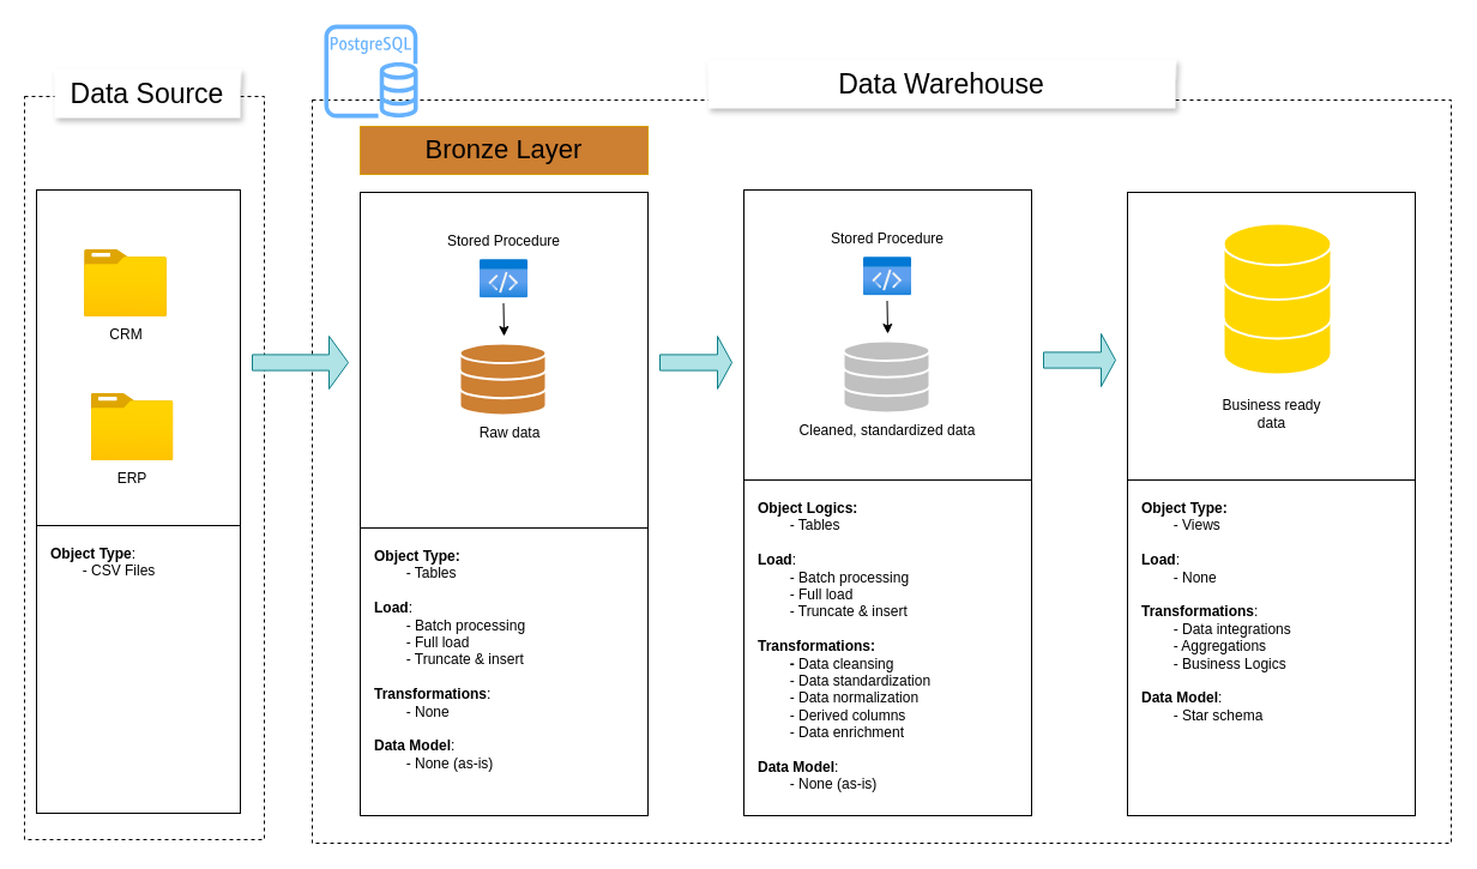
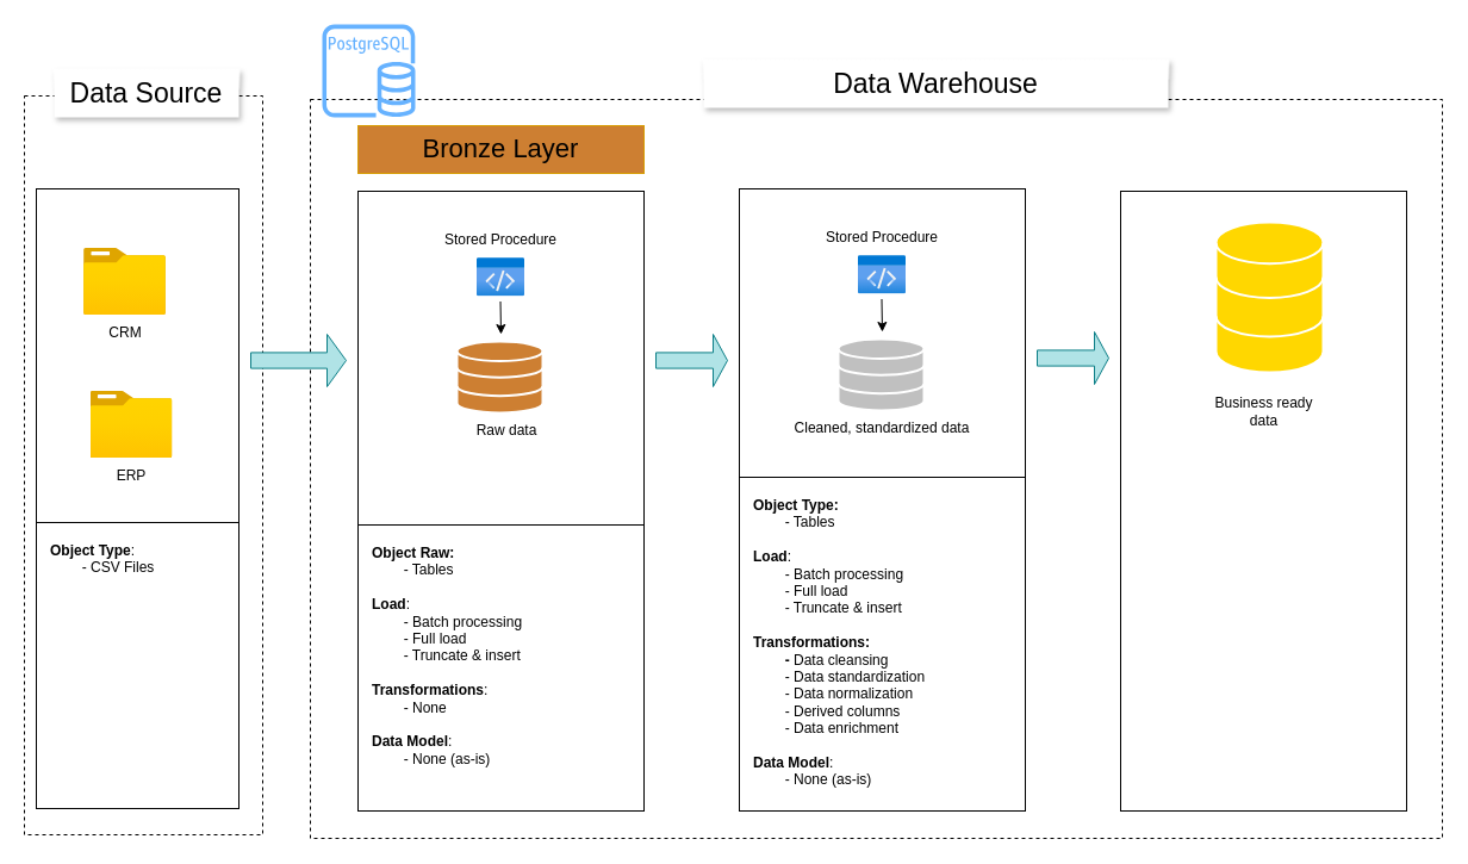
- <mxCell id="24" value="&lt;b&gt;Object Logics:&amp;nbsp;&lt;/b&gt;&lt;div&gt;&lt;span style=&quot;white-space: pre;&quot;&gt;&#09;&lt;/span&gt;- Tables&lt;div&gt;&lt;br&gt;&lt;/div&gt;&lt;div&gt;&lt;b&gt;Load&lt;/b&gt;:&lt;/div&gt;&lt;div&gt;&lt;span style=&quot;white-space: pre;&quot;&gt;&#09;&lt;/span&gt;- Batch processing&lt;br&gt;&lt;/div&gt;&lt;div&gt;&lt;span style=&quot;white-space: pre;&quot;&gt;&#09;&lt;/span&gt;- Full load&lt;br&gt;&lt;/div&gt;&lt;div&gt;&lt;span style=&quot;white-space: pre;&quot;&gt;&#09;&lt;/span&gt;- Truncate &amp;amp; insert&lt;br&gt;&lt;/div&gt;&lt;div&gt;&lt;br&gt;&lt;/div&gt;&lt;div&gt;&lt;b&gt;Transformations:&lt;/b&gt;&lt;/div&gt;&lt;div&gt;&lt;b&gt;&lt;span style=&quot;white-space: pre;&quot;&gt;&#09;&lt;/span&gt;- &lt;/b&gt;Data cleansing&lt;br&gt;&lt;/div&gt;&lt;div&gt;&lt;span style=&quot;white-space: pre;&quot;&gt;&#09;&lt;/span&gt;- Data standardization&lt;br&gt;&lt;/div&gt;&lt;div&gt;&lt;span style=&quot;white-space: pre;&quot;&gt;&#09;&lt;/span&gt;- Data normalization&lt;br&gt;&lt;/div&gt;&lt;div&gt;&lt;span style=&quot;white-space: pre;&quot;&gt;&#09;&lt;/span&gt;- Derived columns&lt;br&gt;&lt;/div&gt;&lt;div&gt;&lt;span style=&quot;white-space: pre;&quot;&gt;&#09;&lt;/span&gt;- Data enrichment&lt;br&gt;&lt;/div&gt;&lt;div&gt;&lt;br&gt;&lt;/div&gt;&lt;div&gt;&lt;b&gt;Data Model&lt;/b&gt;:&lt;/div&gt;&lt;div&gt;&lt;span style=&quot;white-space: pre;&quot;&gt;&#09;&lt;/span&gt;- None (as-is)&lt;br&gt;&lt;/div&gt;&lt;/div&gt;" style="text;html=1;align=left;verticalAlign=top;whiteSpace=wrap;rounded=0;strokeColor=default;spacing=12;" vertex="1" parent="1"><mxGeometry x="620" y="400" width="240" height="280" as="geometry" /></mxCell>
+ <mxCell id="24" value="&lt;b&gt;Object Type:&amp;nbsp;&lt;/b&gt;&lt;div&gt;&lt;span style=&quot;white-space: pre;&quot;&gt;&#09;&lt;/span&gt;- Tables&lt;div&gt;&lt;br&gt;&lt;/div&gt;&lt;div&gt;&lt;b&gt;Load&lt;/b&gt;:&lt;/div&gt;&lt;div&gt;&lt;span style=&quot;white-space: pre;&quot;&gt;&#09;&lt;/span&gt;- Batch processing&lt;br&gt;&lt;/div&gt;&lt;div&gt;&lt;span style=&quot;white-space: pre;&quot;&gt;&#09;&lt;/span&gt;- Full load&lt;br&gt;&lt;/div&gt;&lt;div&gt;&lt;span style=&quot;white-space: pre;&quot;&gt;&#09;&lt;/span&gt;- Truncate &amp;amp; insert&lt;br&gt;&lt;/div&gt;&lt;div&gt;&lt;br&gt;&lt;/div&gt;&lt;div&gt;&lt;b&gt;Transformations:&lt;/b&gt;&lt;/div&gt;&lt;div&gt;&lt;b&gt;&lt;span style=&quot;white-space: pre;&quot;&gt;&#09;&lt;/span&gt;- &lt;/b&gt;Data cleansing&lt;br&gt;&lt;/div&gt;&lt;div&gt;&lt;span style=&quot;white-space: pre;&quot;&gt;&#09;&lt;/span&gt;- Data standardization&lt;br&gt;&lt;/div&gt;&lt;div&gt;&lt;span style=&quot;white-space: pre;&quot;&gt;&#09;&lt;/span&gt;- Data normalization&lt;br&gt;&lt;/div&gt;&lt;div&gt;&lt;span style=&quot;white-space: pre;&quot;&gt;&#09;&lt;/span&gt;- Derived columns&lt;br&gt;&lt;/div&gt;&lt;div&gt;&lt;span style=&quot;white-space: pre;&quot;&gt;&#09;&lt;/span&gt;- Data enrichment&lt;br&gt;&lt;/div&gt;&lt;div&gt;&lt;br&gt;&lt;/div&gt;&lt;div&gt;&lt;b&gt;Data Model&lt;/b&gt;:&lt;/div&gt;&lt;div&gt;&lt;span style=&quot;white-space: pre;&quot;&gt;&#09;&lt;/span&gt;- None (as-is)&lt;br&gt;&lt;/div&gt;&lt;/div&gt;" style="text;html=1;align=left;verticalAlign=top;whiteSpace=wrap;rounded=0;strokeColor=default;spacing=12;" vertex="1" parent="1"><mxGeometry x="620" y="400" width="240" height="280" as="geometry" /></mxCell>
- <mxCell id="17" value="&lt;b&gt;Object Type:&amp;nbsp;&lt;/b&gt;&lt;div&gt;&lt;span style=&quot;white-space: pre;&quot;&gt;&#09;&lt;/span&gt;- Tables&lt;div&gt;&lt;br&gt;&lt;/div&gt;&lt;div&gt;&lt;b&gt;Load&lt;/b&gt;:&lt;/div&gt;&lt;div&gt;&lt;span style=&quot;white-space: pre;&quot;&gt;&#09;&lt;/span&gt;- Batch processing&lt;br&gt;&lt;/div&gt;&lt;div&gt;&lt;span style=&quot;white-space: pre;&quot;&gt;&#09;&lt;/span&gt;- Full load&lt;br&gt;&lt;/div&gt;&lt;div&gt;&lt;span style=&quot;white-space: pre;&quot;&gt;&#09;&lt;/span&gt;- Truncate &amp;amp; insert&lt;br&gt;&lt;/div&gt;&lt;div&gt;&lt;br&gt;&lt;/div&gt;&lt;div&gt;&lt;b&gt;Transformations&lt;/b&gt;:&lt;/div&gt;&lt;div&gt;&lt;span style=&quot;white-space: pre;&quot;&gt;&#09;&lt;/span&gt;- None&lt;br&gt;&lt;/div&gt;&lt;div&gt;&lt;br&gt;&lt;/div&gt;&lt;div&gt;&lt;b&gt;Data Model&lt;/b&gt;:&lt;/div&gt;&lt;div&gt;&lt;span style=&quot;white-space: pre;&quot;&gt;&lt;span style=&quot;white-space: pre;&quot;&gt;&#09;&lt;/span&gt;&lt;/span&gt;- None (as-is)&lt;br&gt;&lt;/div&gt;&lt;div&gt;&lt;br&gt;&lt;/div&gt;&lt;/div&gt;" style="text;html=1;align=left;verticalAlign=top;whiteSpace=wrap;rounded=0;strokeColor=default;spacing=12;" vertex="1" parent="1"><mxGeometry x="300" y="440" width="240" height="240" as="geometry" /></mxCell>
+ <mxCell id="17" value="&lt;b&gt;Object Raw:&amp;nbsp;&lt;/b&gt;&lt;div&gt;&lt;span style=&quot;white-space: pre;&quot;&gt;&#09;&lt;/span&gt;- Tables&lt;div&gt;&lt;br&gt;&lt;/div&gt;&lt;div&gt;&lt;b&gt;Load&lt;/b&gt;:&lt;/div&gt;&lt;div&gt;&lt;span style=&quot;white-space: pre;&quot;&gt;&#09;&lt;/span&gt;- Batch processing&lt;br&gt;&lt;/div&gt;&lt;div&gt;&lt;span style=&quot;white-space: pre;&quot;&gt;&#09;&lt;/span&gt;- Full load&lt;br&gt;&lt;/div&gt;&lt;div&gt;&lt;span style=&quot;white-space: pre;&quot;&gt;&#09;&lt;/span&gt;- Truncate &amp;amp; insert&lt;br&gt;&lt;/div&gt;&lt;div&gt;&lt;br&gt;&lt;/div&gt;&lt;div&gt;&lt;b&gt;Transformations&lt;/b&gt;:&lt;/div&gt;&lt;div&gt;&lt;span style=&quot;white-space: pre;&quot;&gt;&#09;&lt;/span&gt;- None&lt;br&gt;&lt;/div&gt;&lt;div&gt;&lt;br&gt;&lt;/div&gt;&lt;div&gt;&lt;b&gt;Data Model&lt;/b&gt;:&lt;/div&gt;&lt;div&gt;&lt;span style=&quot;white-space: pre;&quot;&gt;&lt;span style=&quot;white-space: pre;&quot;&gt;&#09;&lt;/span&gt;&lt;/span&gt;- None (as-is)&lt;br&gt;&lt;/div&gt;&lt;div&gt;&lt;br&gt;&lt;/div&gt;&lt;/div&gt;" style="text;html=1;align=left;verticalAlign=top;whiteSpace=wrap;rounded=0;strokeColor=default;spacing=12;" vertex="1" parent="1"><mxGeometry x="300" y="440" width="240" height="240" as="geometry" /></mxCell>
- <mxCell id="28" value="&lt;b&gt;Object Type:&amp;nbsp;&lt;/b&gt;&lt;div&gt;&lt;span style=&quot;white-space: pre;&quot;&gt;&#09;&lt;/span&gt;- Views&lt;div&gt;&lt;br&gt;&lt;/div&gt;&lt;div&gt;&lt;b&gt;Load&lt;/b&gt;:&lt;/div&gt;&lt;div&gt;&lt;span style=&quot;white-space: pre;&quot;&gt;&#09;&lt;/span&gt;- None&lt;/div&gt;&lt;div&gt;&lt;br&gt;&lt;/div&gt;&lt;div&gt;&lt;b&gt;Transformations&lt;/b&gt;:&lt;/div&gt;&lt;div&gt;&lt;span style=&quot;white-space: pre;&quot;&gt;&#09;&lt;/span&gt;- Data integrations&lt;br&gt;&lt;/div&gt;&lt;div&gt;&lt;span style=&quot;white-space: pre;&quot;&gt;&#09;&lt;/span&gt;- Aggregations&lt;br&gt;&lt;/div&gt;&lt;div&gt;&lt;span style=&quot;white-space: pre;&quot;&gt;&#09;&lt;/span&gt;- Business Logics&lt;br&gt;&lt;/div&gt;&lt;div&gt;&lt;br&gt;&lt;/div&gt;&lt;div&gt;&lt;b&gt;Data Model&lt;/b&gt;:&lt;/div&gt;&lt;div&gt;&lt;span style=&quot;white-space: pre;&quot;&gt;&#09;&lt;/span&gt;- Star schema&lt;br&gt;&lt;/div&gt;&lt;div&gt;&lt;br&gt;&lt;/div&gt;&lt;div&gt;&lt;br&gt;&lt;/div&gt;&lt;/div&gt;" style="text;html=1;align=left;verticalAlign=top;whiteSpace=wrap;rounded=0;strokeColor=default;spacing=12;" vertex="1" parent="1"><mxGeometry x="940" y="400" width="240" height="280" as="geometry" /></mxCell>
